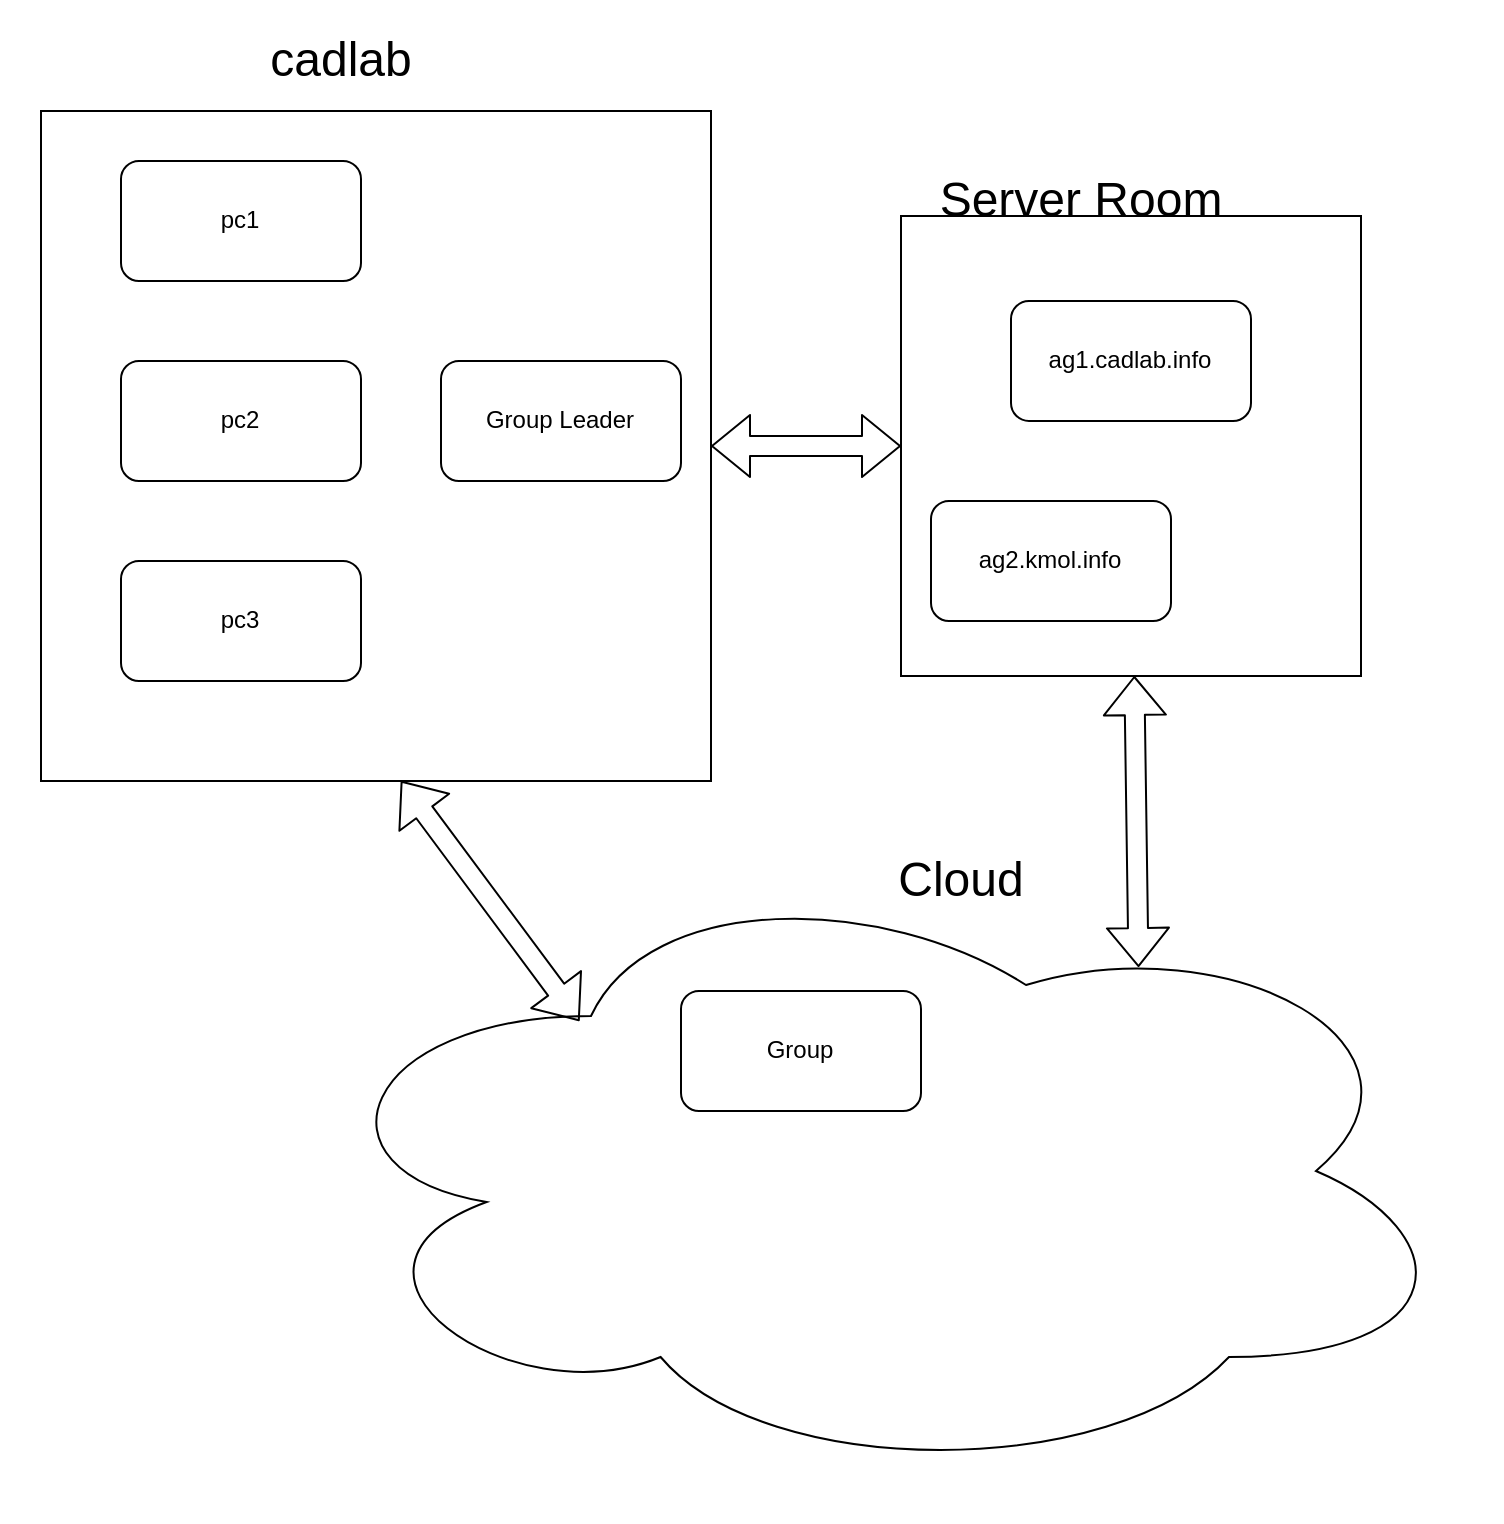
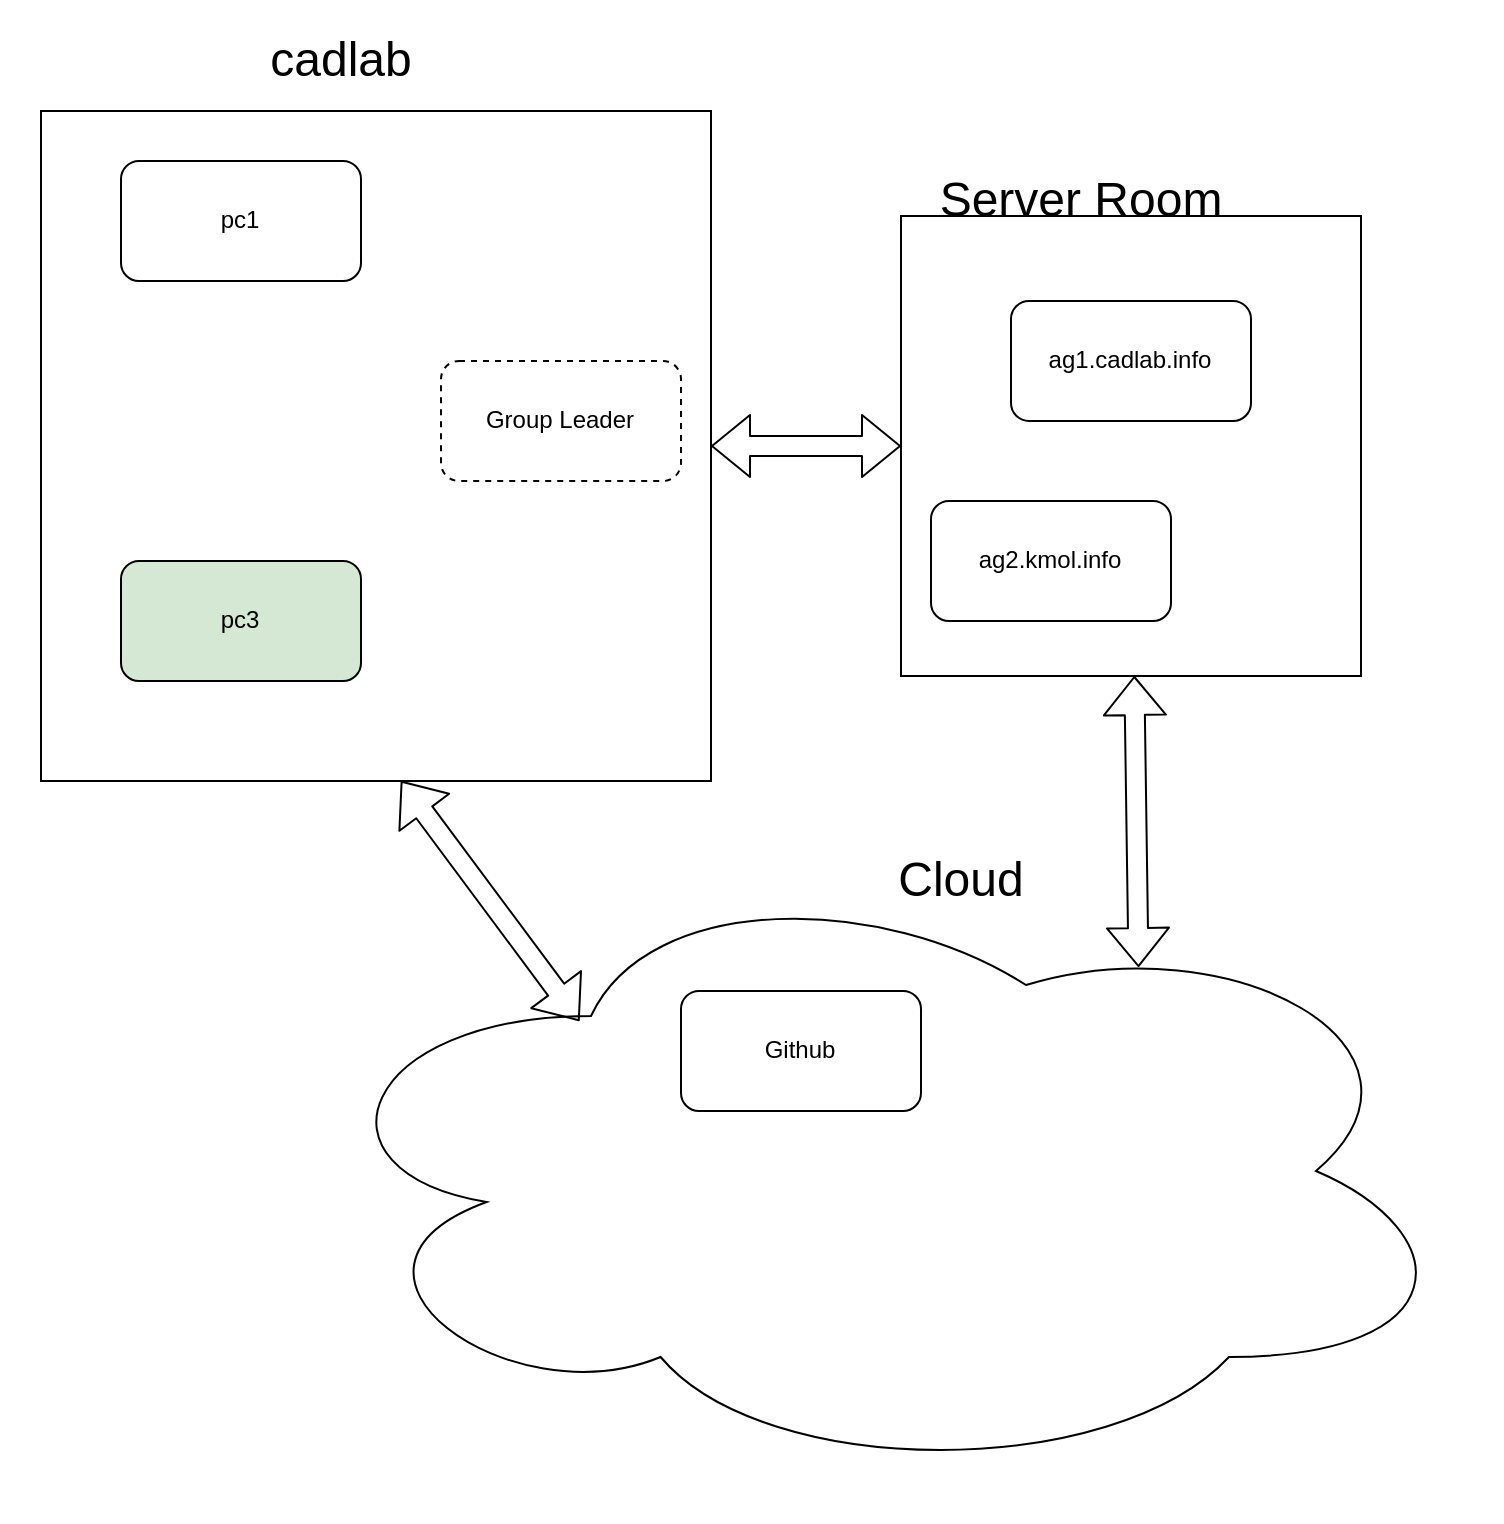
- <mxCell id="11" value="pc2" style="rounded=1;whiteSpace=wrap;html=1;" vertex="1" parent="1"><mxGeometry x="60" y="180" width="120" height="60" as="geometry" /></mxCell>
- <mxCell id="13" value="Group Leader" style="rounded=1;whiteSpace=wrap;html=1;" vertex="1" parent="1"><mxGeometry x="220" y="180" width="120" height="60" as="geometry" /></mxCell>
+ <mxCell id="13" value="Group Leader" style="rounded=1;whiteSpace=wrap;html=1;dashed=1;" vertex="1" parent="1"><mxGeometry x="220" y="180" width="120" height="60" as="geometry" /></mxCell>
- <mxCell id="12" value="pc3" style="rounded=1;whiteSpace=wrap;html=1;" vertex="1" parent="1"><mxGeometry x="60" y="280" width="120" height="60" as="geometry" /></mxCell>
+ <mxCell id="12" value="pc3" style="rounded=1;whiteSpace=wrap;html=1;fillColor=#d5e8d4;" vertex="1" parent="1"><mxGeometry x="60" y="280" width="120" height="60" as="geometry" /></mxCell>
- <mxCell id="8" value="Group" style="rounded=1;whiteSpace=wrap;html=1;" vertex="1" parent="1"><mxGeometry x="340" y="495" width="120" height="60" as="geometry" /></mxCell>
+ <mxCell id="8" value="Github" style="rounded=1;whiteSpace=wrap;html=1;" vertex="1" parent="1"><mxGeometry x="340" y="495" width="120" height="60" as="geometry" /></mxCell>
